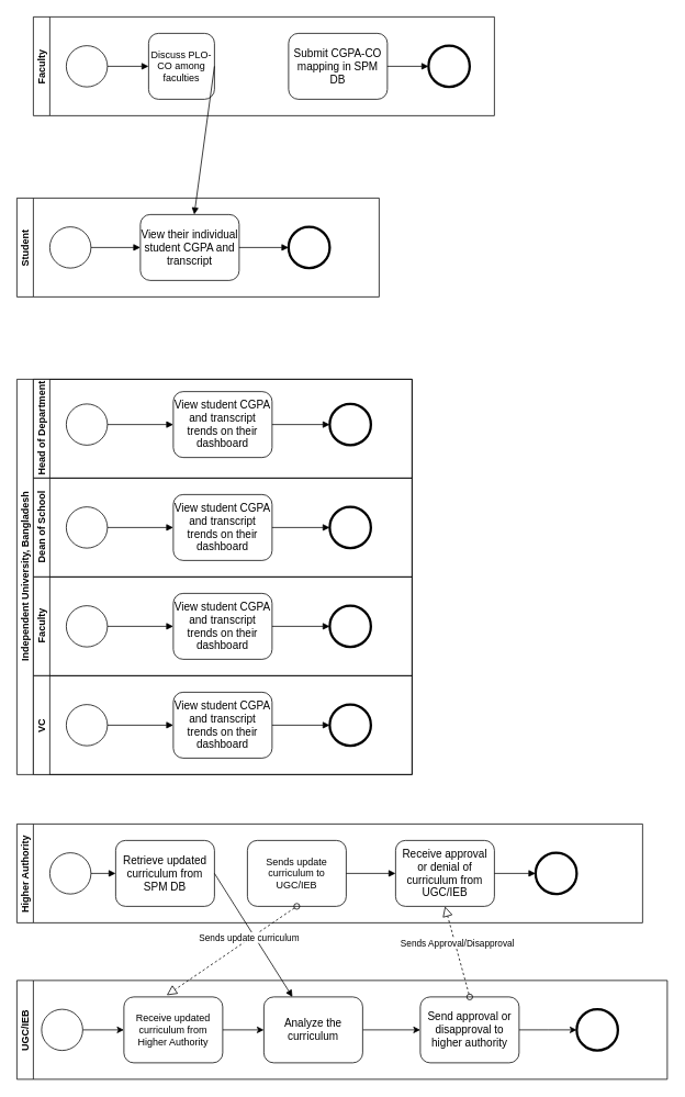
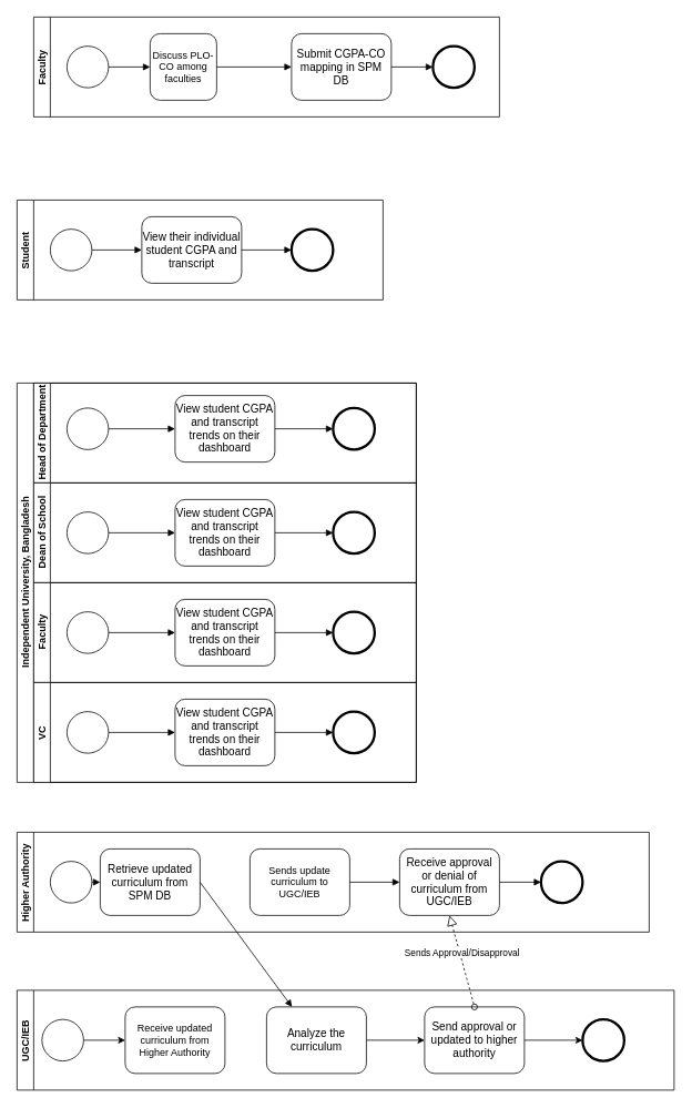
- <mxCell id="61" value="" style="endArrow=block;endFill=1;endSize=6;html=1;exitX=1;exitY=0.5;exitDx=0;exitDy=0;" edge="1" parent="55" source="59" target="4"><mxGeometry width="100" relative="1" as="geometry"><mxPoint x="270" y="100" as="sourcePoint" /><mxPoint x="370" y="100" as="targetPoint" /></mxGeometry></mxCell>
+ <mxCell id="61" value="" style="endArrow=block;endFill=1;endSize=6;html=1;exitX=1;exitY=0.5;exitDx=0;exitDy=0;entryX=0;entryY=0.5;entryDx=0;entryDy=0;" edge="1" parent="55" source="59" target="57"><mxGeometry width="100" relative="1" as="geometry"><mxPoint x="270" y="100" as="sourcePoint" /><mxPoint x="370" y="100" as="targetPoint" /></mxGeometry></mxCell>
- <mxCell id="35" value="&lt;span style=&quot;font-size: 10.0pt ; font-family: &amp;#34;arial&amp;#34; , sans-serif&quot;&gt;Retrieve updated curriculum from SPM DB&lt;/span&gt;" style="shape=ext;rounded=1;html=1;whiteSpace=wrap;" parent="33" vertex="1"><mxGeometry x="120" y="20" width="120" height="80" as="geometry" /></mxCell>
+ <mxCell id="35" value="&lt;span style=&quot;font-size: 10.0pt ; font-family: &amp;#34;arial&amp;#34; , sans-serif&quot;&gt;Retrieve updated curriculum from SPM DB&lt;/span&gt;" style="shape=ext;rounded=1;html=1;whiteSpace=wrap;" parent="33" vertex="1"><mxGeometry x="100" y="20" width="120" height="80" as="geometry" /></mxCell>
- <mxCell id="53" value="" style="startArrow=oval;startFill=0;startSize=7;endArrow=block;endFill=0;endSize=10;dashed=1;html=1;exitX=0.5;exitY=1;exitDx=0;exitDy=0;entryX=0.433;entryY=-0.025;entryDx=0;entryDy=0;entryPerimeter=0;" parent="1" source="40" target="47" edge="1"><mxGeometry width="100" relative="1" as="geometry"><mxPoint x="300" y="1200" as="sourcePoint" /><mxPoint x="400" y="1200" as="targetPoint" /></mxGeometry></mxCell>
- <mxCell id="54" value="Sends update curriculum" style="edgeLabel;html=1;align=center;verticalAlign=middle;resizable=0;points=[];" parent="53" vertex="1" connectable="0"><mxGeometry x="-0.278" y="-2" relative="1" as="geometry"><mxPoint as="offset" /></mxGeometry></mxCell>
- <mxCell id="46" style="edgeStyle=orthogonalEdgeStyle;rounded=0;orthogonalLoop=1;jettySize=auto;html=1;entryX=0;entryY=0.5;entryDx=0;entryDy=0;" parent="43" source="47" target="49" edge="1"><mxGeometry relative="1" as="geometry" /></mxCell>
- <mxCell id="51" value="&lt;span style=&quot;font-size: 10.0pt ; font-family: &amp;#34;arial&amp;#34; , sans-serif&quot;&gt;Send approval or disapproval to higher authority&lt;/span&gt;" style="shape=ext;rounded=1;html=1;whiteSpace=wrap;" parent="43" vertex="1"><mxGeometry x="490" y="20" width="120" height="80" as="geometry" /></mxCell>
+ <mxCell id="51" value="&lt;span style=&quot;font-size: 10.0pt ; font-family: &amp;#34;arial&amp;#34; , sans-serif&quot;&gt;Send approval or updated to higher authority&lt;/span&gt;" style="shape=ext;rounded=1;html=1;whiteSpace=wrap;" parent="43" vertex="1"><mxGeometry x="490" y="20" width="120" height="80" as="geometry" /></mxCell>
